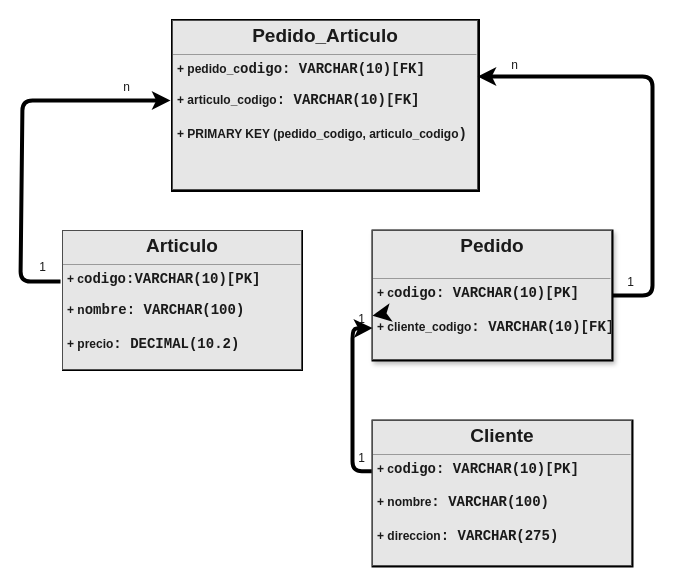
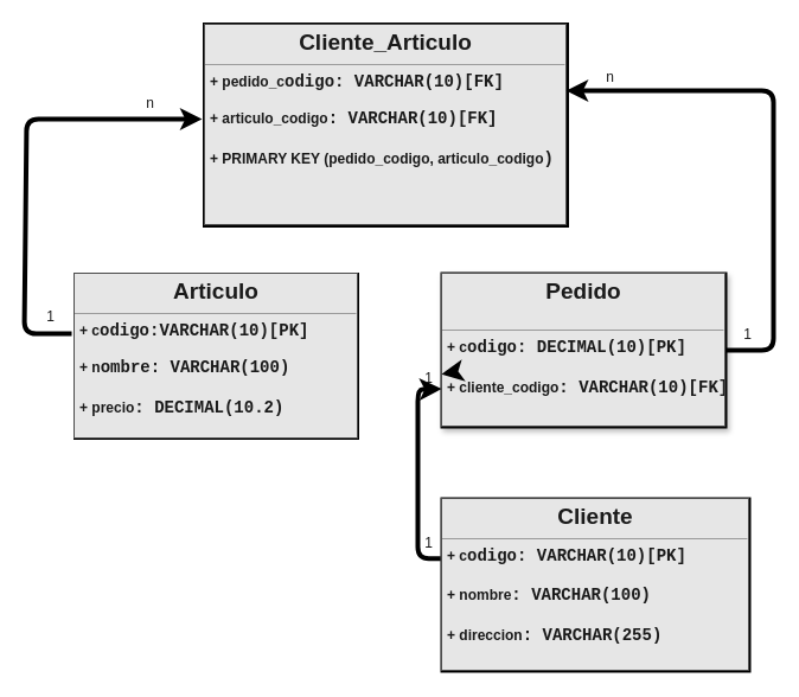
- <mxCell id="4" value="&lt;p style=&quot;margin:0px;margin-top:4px;text-align:center;&quot;&gt;&lt;b&gt;&lt;font color=&quot;#1a1a1a&quot; style=&quot;font-size: 19px;&quot;&gt;Pedido_Articulo&lt;/font&gt;&lt;/b&gt;&lt;/p&gt;&lt;hr size=&quot;1&quot;&gt;&lt;p style=&quot;margin:0px;margin-left:4px;&quot;&gt;&lt;b&gt;&lt;font color=&quot;#1a1a1a&quot;&gt;+ pedido_c&lt;font face=&quot;Consolas, Courier New, monospace&quot;&gt;&lt;span style=&quot;font-size: 14px;&quot;&gt;odigo: VARCHAR(10)[FK]&lt;/span&gt;&lt;/font&gt;&lt;/font&gt;&lt;/b&gt;&lt;br&gt;&lt;/p&gt;&lt;font style=&quot;&quot; color=&quot;#1a1a1a&quot;&gt;&lt;br&gt;&lt;/font&gt;&lt;p style=&quot;margin:0px;margin-left:4px;&quot;&gt;&lt;b&gt;&lt;font style=&quot;&quot; color=&quot;#1a1a1a&quot;&gt;+ articulo_codigo&lt;font face=&quot;Consolas, Courier New, monospace&quot;&gt;&lt;span style=&quot;font-size: 14px;&quot;&gt;: VARCHAR(10)[FK]&lt;/span&gt;&lt;/font&gt;&lt;/font&gt;&lt;/b&gt;&lt;/p&gt;&lt;p style=&quot;margin:0px;margin-left:4px;&quot;&gt;&lt;b&gt;&lt;font color=&quot;#1a1a1a&quot; face=&quot;Consolas, Courier New, monospace&quot;&gt;&lt;span style=&quot;font-size: 14px;&quot;&gt;&lt;br&gt;&lt;/span&gt;&lt;/font&gt;&lt;/b&gt;&lt;/p&gt;&lt;p style=&quot;margin:0px;margin-left:4px;&quot;&gt;&lt;b&gt;&lt;font style=&quot;&quot; color=&quot;#1a1a1a&quot;&gt;+ PRIMARY KEY (pedido_codigo, articulo_codigo&lt;font style=&quot;&quot; face=&quot;Consolas, Courier New, monospace&quot;&gt;&lt;span style=&quot;font-size: 14px;&quot;&gt;)&lt;/span&gt;&lt;/font&gt;&lt;/font&gt;&lt;/b&gt;&lt;font face=&quot;Consolas, Courier New, monospace&quot; color=&quot;#569cd6&quot;&gt;&lt;span style=&quot;font-size: 14px;&quot;&gt;&lt;br&gt;&lt;/span&gt;&lt;/font&gt;&lt;/p&gt;" style="verticalAlign=top;align=left;overflow=fill;fontSize=12;fontFamily=Helvetica;html=1;strokeWidth=3;labelBackgroundColor=#E6E6E6;labelBorderColor=#4D4D4D;" parent="1" vertex="1"><mxGeometry x="172" y="20" width="306" height="170" as="geometry" /></mxCell>
+ <mxCell id="4" value="&lt;p style=&quot;margin:0px;margin-top:4px;text-align:center;&quot;&gt;&lt;b&gt;&lt;font color=&quot;#1a1a1a&quot; style=&quot;font-size: 19px;&quot;&gt;Cliente_Articulo&lt;/font&gt;&lt;/b&gt;&lt;/p&gt;&lt;hr size=&quot;1&quot;&gt;&lt;p style=&quot;margin:0px;margin-left:4px;&quot;&gt;&lt;b&gt;&lt;font color=&quot;#1a1a1a&quot;&gt;+ pedido_c&lt;font face=&quot;Consolas, Courier New, monospace&quot;&gt;&lt;span style=&quot;font-size: 14px;&quot;&gt;odigo: VARCHAR(10)[FK]&lt;/span&gt;&lt;/font&gt;&lt;/font&gt;&lt;/b&gt;&lt;br&gt;&lt;/p&gt;&lt;font style=&quot;&quot; color=&quot;#1a1a1a&quot;&gt;&lt;br&gt;&lt;/font&gt;&lt;p style=&quot;margin:0px;margin-left:4px;&quot;&gt;&lt;b&gt;&lt;font style=&quot;&quot; color=&quot;#1a1a1a&quot;&gt;+ articulo_codigo&lt;font face=&quot;Consolas, Courier New, monospace&quot;&gt;&lt;span style=&quot;font-size: 14px;&quot;&gt;: VARCHAR(10)[FK]&lt;/span&gt;&lt;/font&gt;&lt;/font&gt;&lt;/b&gt;&lt;/p&gt;&lt;p style=&quot;margin:0px;margin-left:4px;&quot;&gt;&lt;b&gt;&lt;font color=&quot;#1a1a1a&quot; face=&quot;Consolas, Courier New, monospace&quot;&gt;&lt;span style=&quot;font-size: 14px;&quot;&gt;&lt;br&gt;&lt;/span&gt;&lt;/font&gt;&lt;/b&gt;&lt;/p&gt;&lt;p style=&quot;margin:0px;margin-left:4px;&quot;&gt;&lt;b&gt;&lt;font style=&quot;&quot; color=&quot;#1a1a1a&quot;&gt;+ PRIMARY KEY (pedido_codigo, articulo_codigo&lt;font style=&quot;&quot; face=&quot;Consolas, Courier New, monospace&quot;&gt;&lt;span style=&quot;font-size: 14px;&quot;&gt;)&lt;/span&gt;&lt;/font&gt;&lt;/font&gt;&lt;/b&gt;&lt;font face=&quot;Consolas, Courier New, monospace&quot; color=&quot;#569cd6&quot;&gt;&lt;span style=&quot;font-size: 14px;&quot;&gt;&lt;br&gt;&lt;/span&gt;&lt;/font&gt;&lt;/p&gt;" style="verticalAlign=top;align=left;overflow=fill;fontSize=12;fontFamily=Helvetica;html=1;strokeWidth=3;labelBackgroundColor=#E6E6E6;labelBorderColor=#4D4D4D;" parent="1" vertex="1"><mxGeometry x="172" y="20" width="306" height="170" as="geometry" /></mxCell>
- <mxCell id="3" value="&lt;p style=&quot;margin:0px;margin-top:4px;text-align:center;&quot;&gt;&lt;b&gt;&lt;font color=&quot;#1a1a1a&quot; style=&quot;font-size: 19px;&quot;&gt;Pedido&lt;/font&gt;&lt;/b&gt;&lt;/p&gt;&lt;p style=&quot;margin:0px;margin-left:4px;&quot;&gt;&lt;font style=&quot;&quot; color=&quot;#1a1a1a&quot;&gt;&lt;br&gt;&lt;/font&gt;&lt;/p&gt;&lt;hr size=&quot;1&quot;&gt;&lt;p style=&quot;margin:0px;margin-left:4px;&quot;&gt;&lt;b&gt;&lt;font style=&quot;&quot; color=&quot;#1a1a1a&quot;&gt;+ c&lt;font face=&quot;Consolas, Courier New, monospace&quot;&gt;&lt;span style=&quot;font-size: 14px;&quot;&gt;odigo: VARCHAR(10)[PK]&lt;/span&gt;&lt;/font&gt;&lt;br&gt;&lt;/font&gt;&lt;/b&gt;&lt;/p&gt;&lt;p style=&quot;margin:0px;margin-left:4px;&quot;&gt;&lt;b&gt;&lt;font color=&quot;#1a1a1a&quot; face=&quot;Consolas, Courier New, monospace&quot;&gt;&lt;span style=&quot;font-size: 14px;&quot;&gt;&lt;br&gt;&lt;/span&gt;&lt;/font&gt;&lt;/b&gt;&lt;/p&gt;&lt;p style=&quot;margin:0px;margin-left:4px;&quot;&gt;&lt;b&gt;&lt;font style=&quot;&quot; color=&quot;#1a1a1a&quot;&gt;+ cliente_codigo&lt;font style=&quot;&quot; face=&quot;Consolas, Courier New, monospace&quot;&gt;&lt;span style=&quot;font-size: 14px;&quot;&gt;: VARCHAR(10)[FK]&lt;/span&gt;&lt;/font&gt;&lt;/font&gt;&lt;/b&gt;&lt;/p&gt;" style="verticalAlign=top;align=left;overflow=fill;fontSize=12;fontFamily=Helvetica;html=1;shadow=1;strokeWidth=2;labelBackgroundColor=#E6E6E6;labelBorderColor=#4D4D4D;" parent="1" vertex="1"><mxGeometry x="372" y="230" width="240" height="130" as="geometry" /></mxCell>
+ <mxCell id="3" value="&lt;p style=&quot;margin:0px;margin-top:4px;text-align:center;&quot;&gt;&lt;b&gt;&lt;font color=&quot;#1a1a1a&quot; style=&quot;font-size: 19px;&quot;&gt;Pedido&lt;/font&gt;&lt;/b&gt;&lt;/p&gt;&lt;p style=&quot;margin:0px;margin-left:4px;&quot;&gt;&lt;font style=&quot;&quot; color=&quot;#1a1a1a&quot;&gt;&lt;br&gt;&lt;/font&gt;&lt;/p&gt;&lt;hr size=&quot;1&quot;&gt;&lt;p style=&quot;margin:0px;margin-left:4px;&quot;&gt;&lt;b&gt;&lt;font style=&quot;&quot; color=&quot;#1a1a1a&quot;&gt;+ c&lt;font face=&quot;Consolas, Courier New, monospace&quot;&gt;&lt;span style=&quot;font-size: 14px;&quot;&gt;odigo: DECIMAL(10)[PK]&lt;/span&gt;&lt;/font&gt;&lt;br&gt;&lt;/font&gt;&lt;/b&gt;&lt;/p&gt;&lt;p style=&quot;margin:0px;margin-left:4px;&quot;&gt;&lt;b&gt;&lt;font color=&quot;#1a1a1a&quot; face=&quot;Consolas, Courier New, monospace&quot;&gt;&lt;span style=&quot;font-size: 14px;&quot;&gt;&lt;br&gt;&lt;/span&gt;&lt;/font&gt;&lt;/b&gt;&lt;/p&gt;&lt;p style=&quot;margin:0px;margin-left:4px;&quot;&gt;&lt;b&gt;&lt;font style=&quot;&quot; color=&quot;#1a1a1a&quot;&gt;+ cliente_codigo&lt;font style=&quot;&quot; face=&quot;Consolas, Courier New, monospace&quot;&gt;&lt;span style=&quot;font-size: 14px;&quot;&gt;: VARCHAR(10)[FK]&lt;/span&gt;&lt;/font&gt;&lt;/font&gt;&lt;/b&gt;&lt;/p&gt;" style="verticalAlign=top;align=left;overflow=fill;fontSize=12;fontFamily=Helvetica;html=1;shadow=1;strokeWidth=2;labelBackgroundColor=#E6E6E6;labelBorderColor=#4D4D4D;" parent="1" vertex="1"><mxGeometry x="372" y="230" width="240" height="130" as="geometry" /></mxCell>
- <mxCell id="5" value="&lt;p style=&quot;margin:0px;margin-top:4px;text-align:center;&quot;&gt;&lt;span style=&quot;font-size: 19px;&quot;&gt;&lt;b&gt;&lt;font color=&quot;#1a1a1a&quot;&gt;Cliente&lt;/font&gt;&lt;/b&gt;&lt;/span&gt;&lt;/p&gt;&lt;hr size=&quot;1&quot;&gt;&lt;p style=&quot;margin:0px;margin-left:4px;&quot;&gt;&lt;b&gt;&lt;font style=&quot;&quot; color=&quot;#1a1a1a&quot;&gt;+ c&lt;font face=&quot;Consolas, Courier New, monospace&quot;&gt;&lt;span style=&quot;font-size: 14px;&quot;&gt;odigo: VARCHAR(10)[PK]&lt;/span&gt;&lt;/font&gt;&lt;br&gt;&lt;/font&gt;&lt;/b&gt;&lt;/p&gt;&lt;p style=&quot;margin:0px;margin-left:4px;&quot;&gt;&lt;b&gt;&lt;font color=&quot;#1a1a1a&quot; face=&quot;Consolas, Courier New, monospace&quot;&gt;&lt;span style=&quot;font-size: 14px;&quot;&gt;&lt;br&gt;&lt;/span&gt;&lt;/font&gt;&lt;/b&gt;&lt;/p&gt;&lt;p style=&quot;margin:0px;margin-left:4px;&quot;&gt;&lt;font style=&quot;&quot; color=&quot;#1a1a1a&quot;&gt;&lt;b&gt;+ nombre&lt;font face=&quot;Consolas, Courier New, monospace&quot;&gt;&lt;span style=&quot;font-size: 14px;&quot;&gt;: VARCHAR(100)&lt;/span&gt;&lt;/font&gt;&lt;/b&gt;&lt;br&gt;&lt;/font&gt;&lt;/p&gt;&lt;p style=&quot;margin:0px;margin-left:4px;&quot;&gt;&lt;b&gt;&lt;font color=&quot;#1a1a1a&quot; face=&quot;Consolas, Courier New, monospace&quot;&gt;&lt;span style=&quot;font-size: 14px;&quot;&gt;&lt;br&gt;&lt;/span&gt;&lt;/font&gt;&lt;/b&gt;&lt;/p&gt;&lt;p style=&quot;margin:0px;margin-left:4px;&quot;&gt;&lt;b&gt;&lt;font style=&quot;&quot; color=&quot;#1a1a1a&quot;&gt;+ direccion&lt;font style=&quot;&quot; face=&quot;Consolas, Courier New, monospace&quot;&gt;&lt;span style=&quot;font-size: 14px;&quot;&gt;: VARCHAR(275)&lt;/span&gt;&lt;/font&gt;&lt;/font&gt;&lt;/b&gt;&lt;/p&gt;" style="verticalAlign=top;align=left;overflow=fill;fontSize=12;fontFamily=Helvetica;html=1;strokeWidth=2;labelBackgroundColor=#E6E6E6;labelBorderColor=#4D4D4D;" parent="1" vertex="1"><mxGeometry x="372" y="420" width="260" height="146" as="geometry" /></mxCell>
+ <mxCell id="5" value="&lt;p style=&quot;margin:0px;margin-top:4px;text-align:center;&quot;&gt;&lt;span style=&quot;font-size: 19px;&quot;&gt;&lt;b&gt;&lt;font color=&quot;#1a1a1a&quot;&gt;Cliente&lt;/font&gt;&lt;/b&gt;&lt;/span&gt;&lt;/p&gt;&lt;hr size=&quot;1&quot;&gt;&lt;p style=&quot;margin:0px;margin-left:4px;&quot;&gt;&lt;b&gt;&lt;font style=&quot;&quot; color=&quot;#1a1a1a&quot;&gt;+ c&lt;font face=&quot;Consolas, Courier New, monospace&quot;&gt;&lt;span style=&quot;font-size: 14px;&quot;&gt;odigo: VARCHAR(10)[PK]&lt;/span&gt;&lt;/font&gt;&lt;br&gt;&lt;/font&gt;&lt;/b&gt;&lt;/p&gt;&lt;p style=&quot;margin:0px;margin-left:4px;&quot;&gt;&lt;b&gt;&lt;font color=&quot;#1a1a1a&quot; face=&quot;Consolas, Courier New, monospace&quot;&gt;&lt;span style=&quot;font-size: 14px;&quot;&gt;&lt;br&gt;&lt;/span&gt;&lt;/font&gt;&lt;/b&gt;&lt;/p&gt;&lt;p style=&quot;margin:0px;margin-left:4px;&quot;&gt;&lt;font style=&quot;&quot; color=&quot;#1a1a1a&quot;&gt;&lt;b&gt;+ nombre&lt;font face=&quot;Consolas, Courier New, monospace&quot;&gt;&lt;span style=&quot;font-size: 14px;&quot;&gt;: VARCHAR(100)&lt;/span&gt;&lt;/font&gt;&lt;/b&gt;&lt;br&gt;&lt;/font&gt;&lt;/p&gt;&lt;p style=&quot;margin:0px;margin-left:4px;&quot;&gt;&lt;b&gt;&lt;font color=&quot;#1a1a1a&quot; face=&quot;Consolas, Courier New, monospace&quot;&gt;&lt;span style=&quot;font-size: 14px;&quot;&gt;&lt;br&gt;&lt;/span&gt;&lt;/font&gt;&lt;/b&gt;&lt;/p&gt;&lt;p style=&quot;margin:0px;margin-left:4px;&quot;&gt;&lt;b&gt;&lt;font style=&quot;&quot; color=&quot;#1a1a1a&quot;&gt;+ direccion&lt;font style=&quot;&quot; face=&quot;Consolas, Courier New, monospace&quot;&gt;&lt;span style=&quot;font-size: 14px;&quot;&gt;: VARCHAR(255)&lt;/span&gt;&lt;/font&gt;&lt;/font&gt;&lt;/b&gt;&lt;/p&gt;" style="verticalAlign=top;align=left;overflow=fill;fontSize=12;fontFamily=Helvetica;html=1;strokeWidth=2;labelBackgroundColor=#E6E6E6;labelBorderColor=#4D4D4D;" parent="1" vertex="1"><mxGeometry x="372" y="420" width="260" height="146" as="geometry" /></mxCell>
